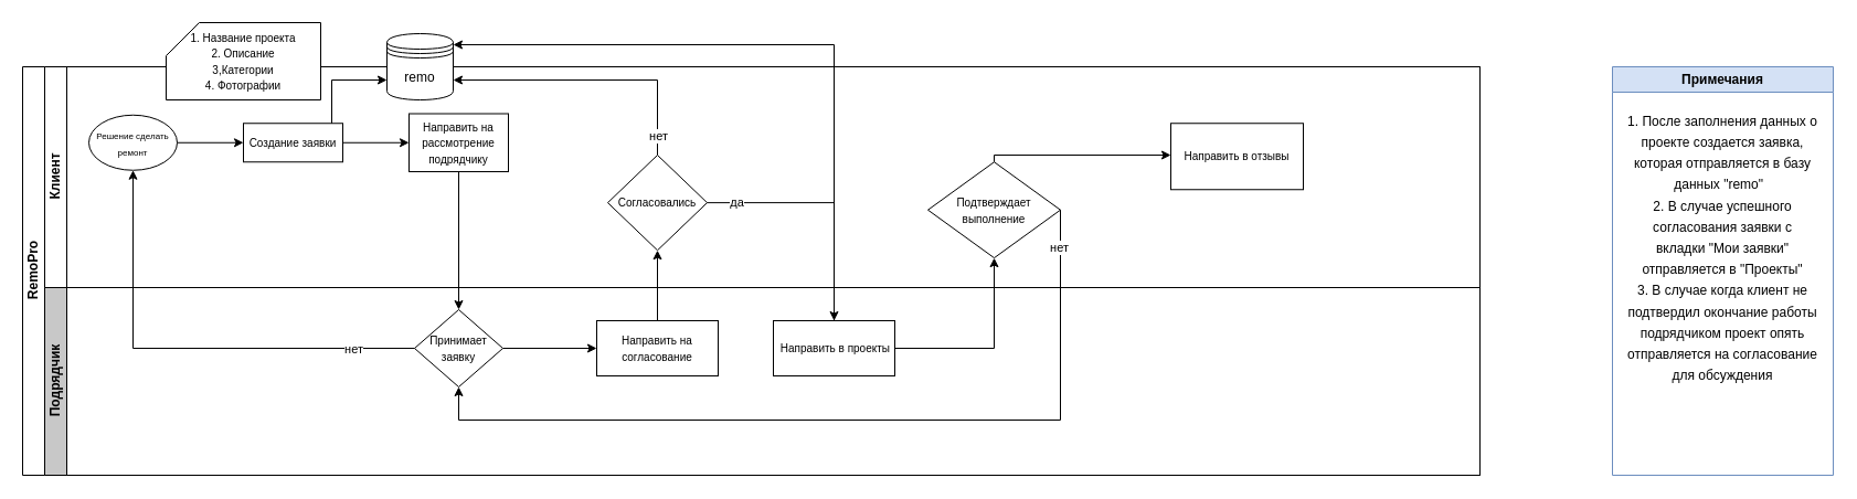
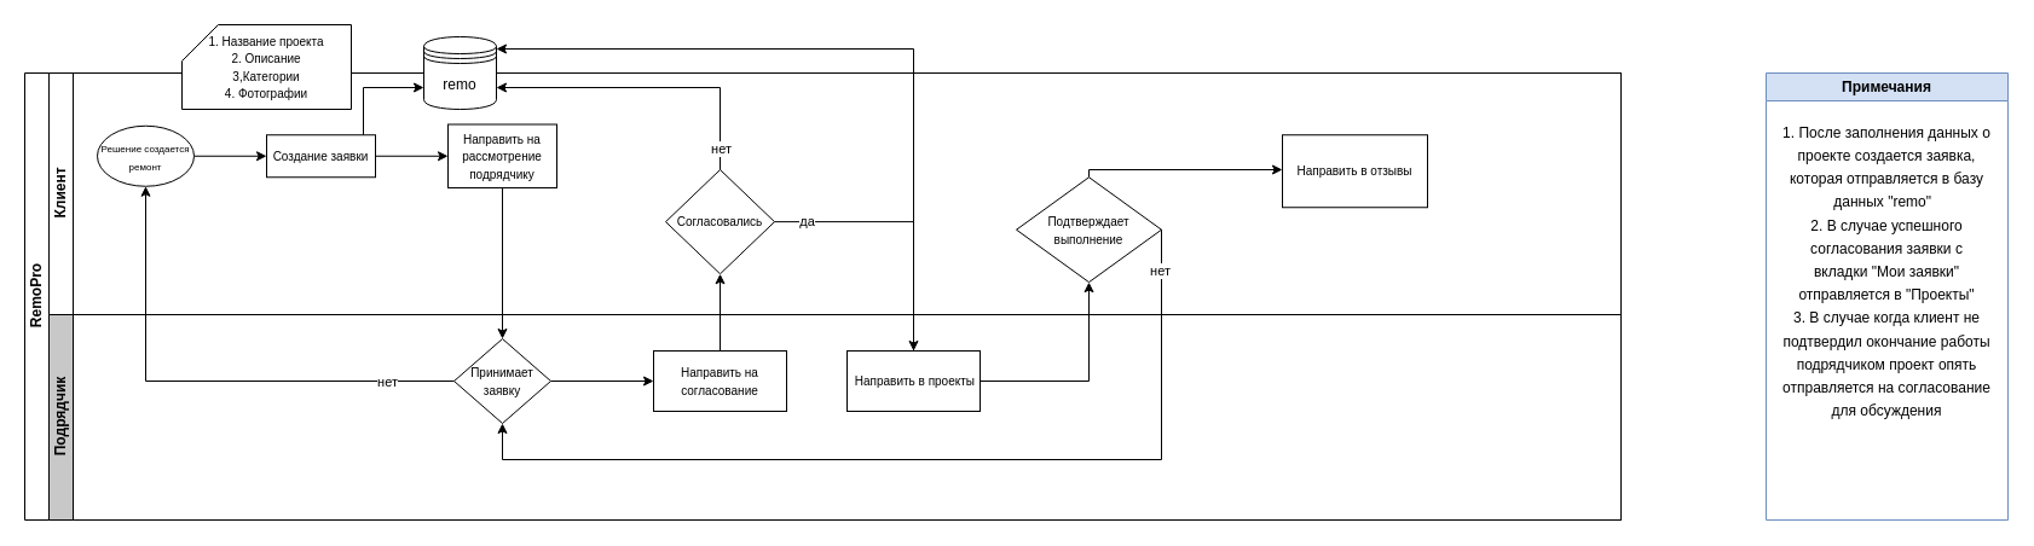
- <mxCell id="5" value="&lt;font style=&quot;font-size: 8px;&quot;&gt;Решение сделать ремонт&lt;/font&gt;" style="ellipse;whiteSpace=wrap;html=1;" parent="3" vertex="1"><mxGeometry x="40" y="43.75" width="80" height="50" as="geometry" /></mxCell>
+ <mxCell id="5" value="&lt;font style=&quot;font-size: 8px;&quot;&gt;Решение создается ремонт&lt;/font&gt;" style="ellipse;whiteSpace=wrap;html=1;" parent="3" vertex="1"><mxGeometry x="40" y="43.75" width="80" height="50" as="geometry" /></mxCell>
